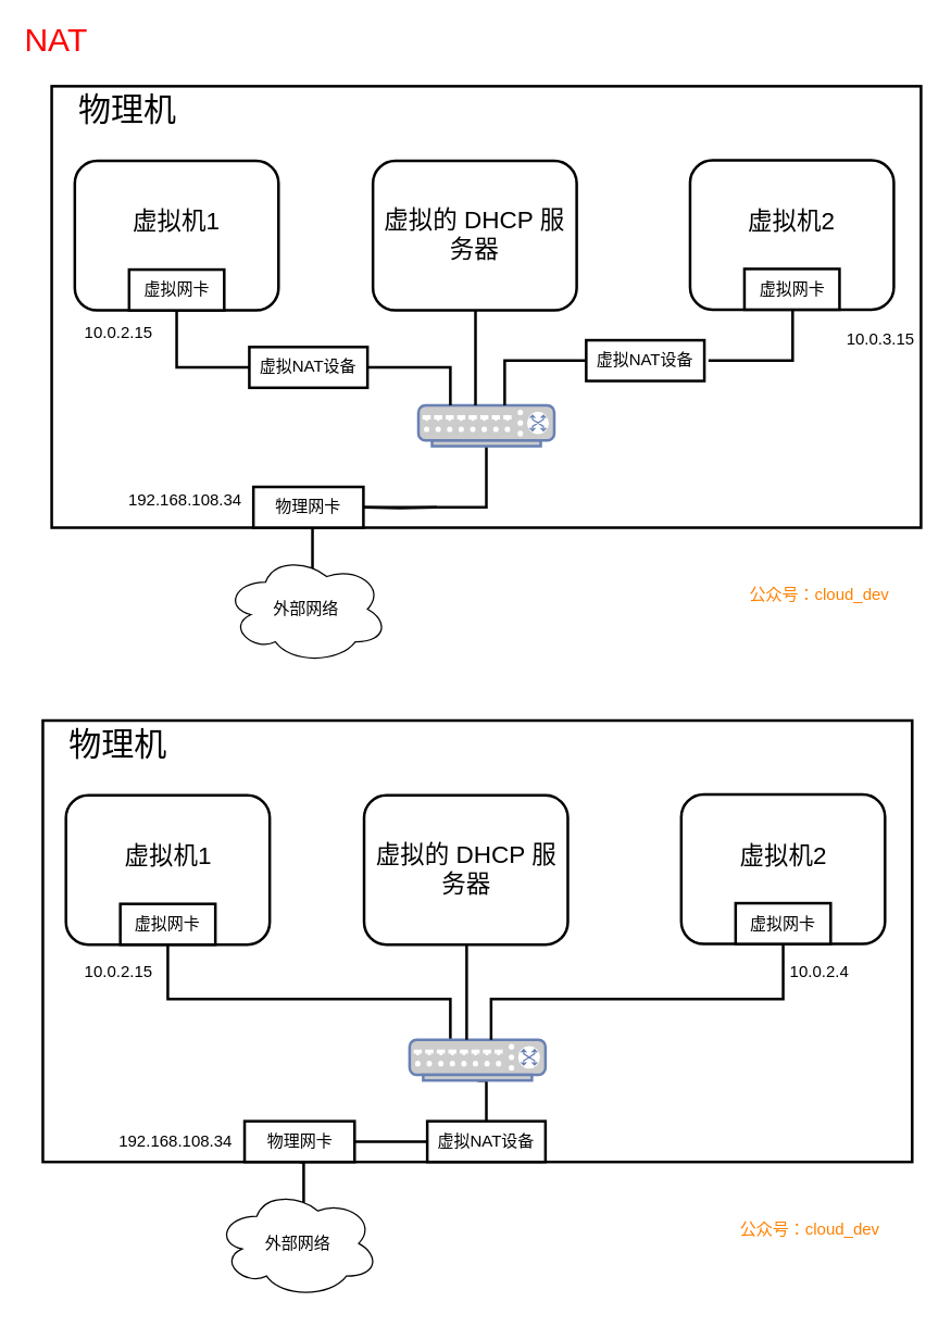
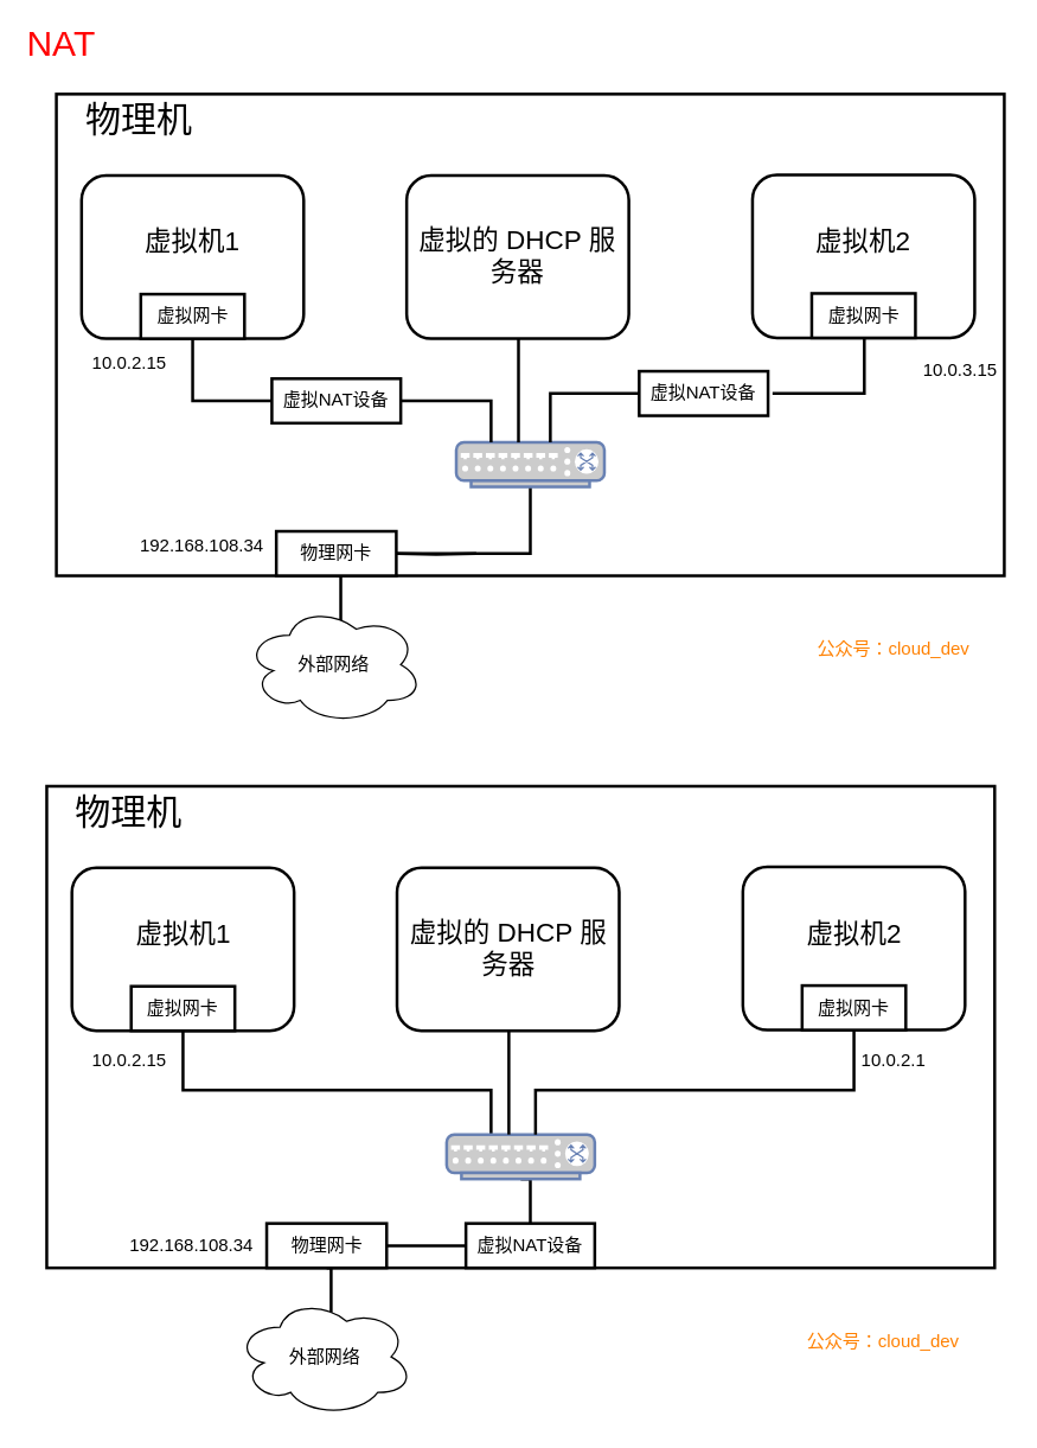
- <mxCell id="50" value="10.0.2.4" style="text;html=1;strokeColor=none;fillColor=none;align=center;verticalAlign=middle;whiteSpace=wrap;rounded=0;" vertex="1" parent="1"><mxGeometry x="582.5" y="705" width="40" height="20" as="geometry" /></mxCell>
+ <mxCell id="50" value="10.0.2.1" style="text;html=1;strokeColor=none;fillColor=none;align=center;verticalAlign=middle;whiteSpace=wrap;rounded=0;" vertex="1" parent="1"><mxGeometry x="582.5" y="705" width="40" height="20" as="geometry" /></mxCell>
